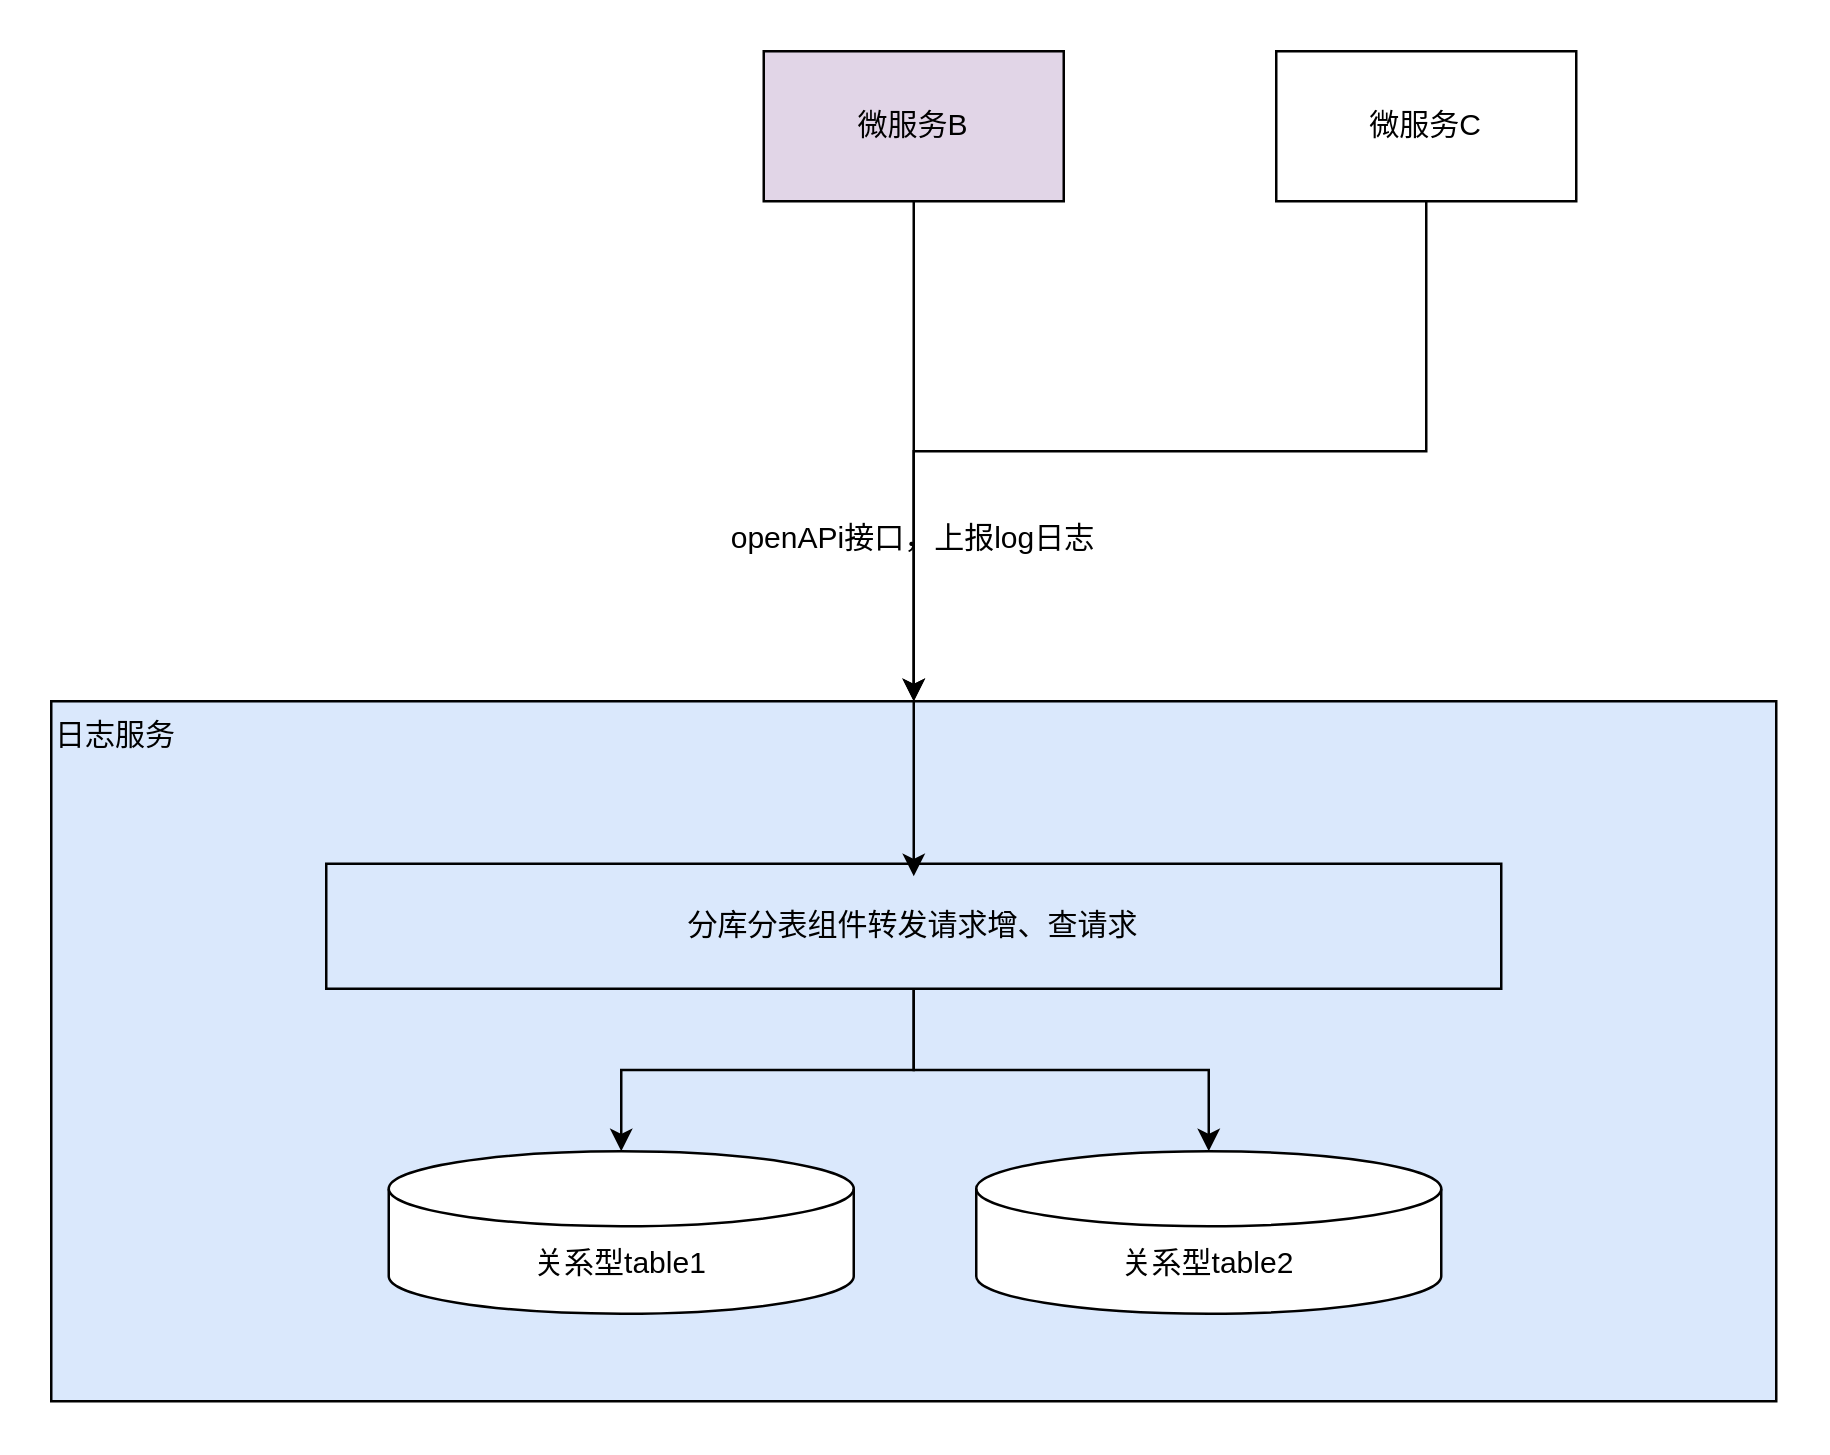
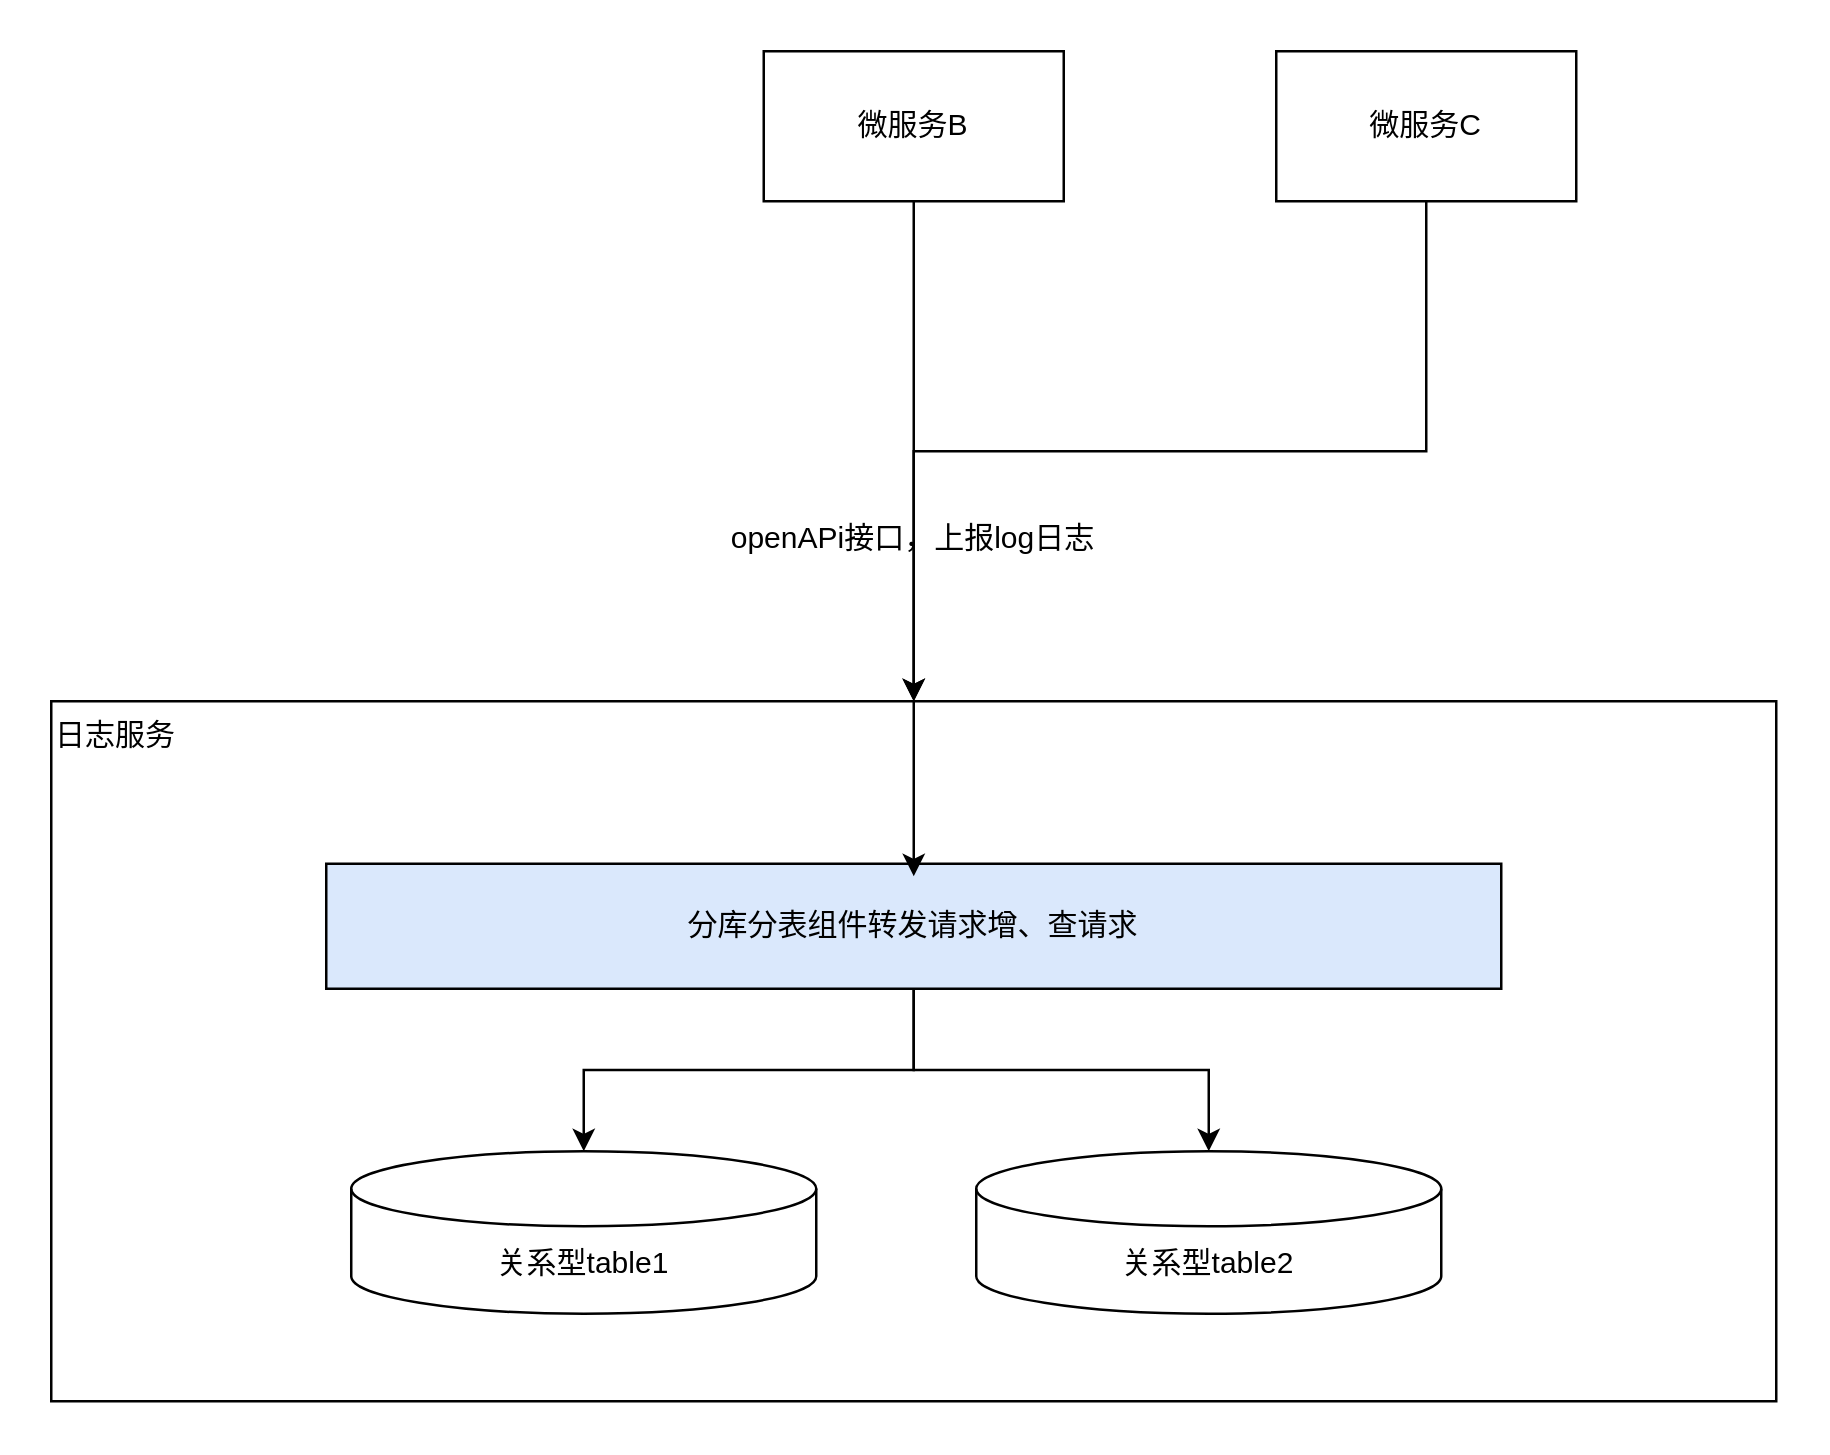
- <mxCell id="9" value="微服务B" style="rounded=0;whiteSpace=wrap;html=1;fillColor=#e1d5e7;" vertex="1" parent="1"><mxGeometry x="305" y="20" width="120" height="60" as="geometry" /></mxCell>
+ <mxCell id="9" value="微服务B" style="rounded=0;whiteSpace=wrap;html=1;" vertex="1" parent="1"><mxGeometry x="305" y="20" width="120" height="60" as="geometry" /></mxCell>
- <mxCell id="3" value="日志服务" style="rounded=0;whiteSpace=wrap;html=1;align=left;verticalAlign=top;fillColor=#dae8fc;" vertex="1" parent="1"><mxGeometry x="20" y="280" width="690" height="280" as="geometry" /></mxCell>
+ <mxCell id="3" value="日志服务" style="rounded=0;whiteSpace=wrap;html=1;align=left;verticalAlign=top;" vertex="1" parent="1"><mxGeometry x="20" y="280" width="690" height="280" as="geometry" /></mxCell>
- <mxCell id="4" value="关系型table1" style="shape=cylinder3;whiteSpace=wrap;html=1;boundedLbl=1;backgroundOutline=1;size=15;" vertex="1" parent="1"><mxGeometry x="155" y="460" width="186" height="65" as="geometry" /></mxCell>
+ <mxCell id="4" value="关系型table1" style="shape=cylinder3;whiteSpace=wrap;html=1;boundedLbl=1;backgroundOutline=1;size=15;" vertex="1" parent="1"><mxGeometry x="140" y="460" width="186" height="65" as="geometry" /></mxCell>
